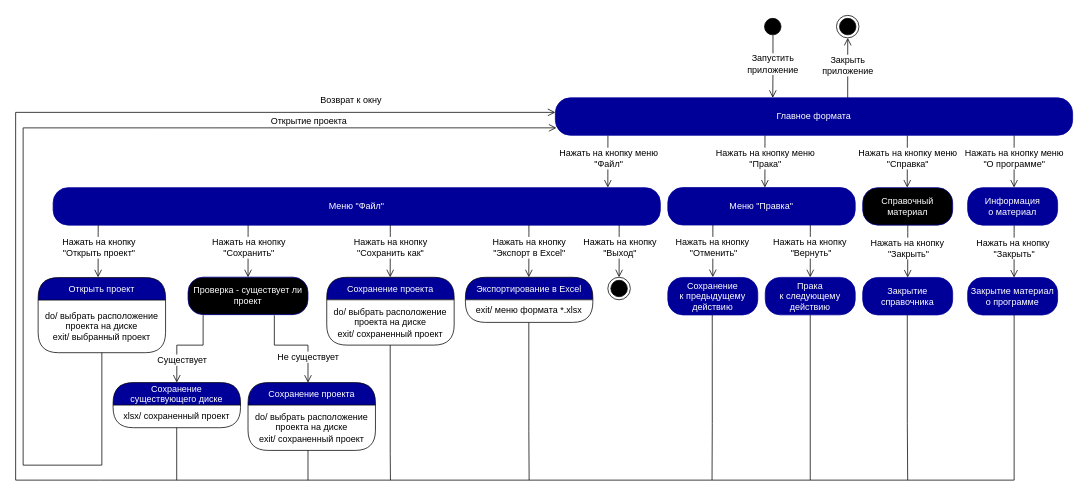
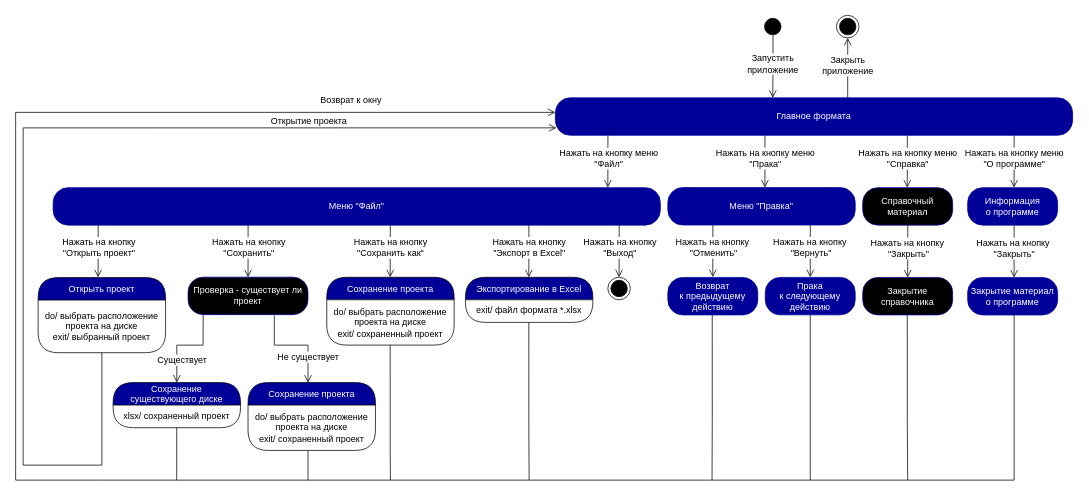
- <mxCell id="42" value="Информация &lt;br&gt;о материал" style="rounded=1;whiteSpace=wrap;html=1;arcSize=40;fontColor=#FFFFFF;fillColor=#000099;strokeColor=#000099;" parent="1" vertex="1"><mxGeometry x="1290" y="249.82" width="120" height="50" as="geometry" /></mxCell>
+ <mxCell id="42" value="Информация &lt;br&gt;о программе" style="rounded=1;whiteSpace=wrap;html=1;arcSize=40;fontColor=#FFFFFF;fillColor=#000099;strokeColor=#000099;" parent="1" vertex="1"><mxGeometry x="1290" y="249.82" width="120" height="50" as="geometry" /></mxCell>
- <mxCell id="38" value="Закрытие справочника" style="rounded=1;whiteSpace=wrap;html=1;arcSize=40;fontColor=#FFFFFF;fillColor=#000099;strokeColor=#000099;" parent="1" vertex="1"><mxGeometry x="1150" y="369.61" width="120" height="50" as="geometry" /></mxCell>
+ <mxCell id="38" value="Закрытие справочника" style="rounded=1;whiteSpace=wrap;html=1;arcSize=40;fontColor=#FFFFFF;fillColor=#000000;strokeColor=#000099;" parent="1" vertex="1"><mxGeometry x="1150" y="369.61" width="120" height="50" as="geometry" /></mxCell>
- <mxCell id="29" value="Сохранение &lt;br&gt;к предыдущему&lt;br&gt;действию" style="rounded=1;whiteSpace=wrap;html=1;arcSize=40;fontColor=#FFFFFF;fillColor=#000099;strokeColor=#000099;" parent="1" vertex="1"><mxGeometry x="890" y="369.61" width="120" height="50" as="geometry" /></mxCell>
+ <mxCell id="29" value="Возврат &lt;br&gt;к предыдущему&lt;br&gt;действию" style="rounded=1;whiteSpace=wrap;html=1;arcSize=40;fontColor=#FFFFFF;fillColor=#000099;strokeColor=#000099;" parent="1" vertex="1"><mxGeometry x="890" y="369.61" width="120" height="50" as="geometry" /></mxCell>
- <mxCell id="17" value="exit/ меню формата *.xlsx" style="text;html=1;strokeColor=none;fillColor=none;align=center;verticalAlign=middle;spacingLeft=4;spacingRight=4;whiteSpace=wrap;overflow=hidden;rotatable=0;fontColor=#000000;fontSize=12;" parent="16" vertex="1"><mxGeometry y="30" width="170" height="30.18" as="geometry" /></mxCell>
+ <mxCell id="17" value="exit/ файл формата *.xlsx" style="text;html=1;strokeColor=none;fillColor=none;align=center;verticalAlign=middle;spacingLeft=4;spacingRight=4;whiteSpace=wrap;overflow=hidden;rotatable=0;fontColor=#000000;fontSize=12;" parent="16" vertex="1"><mxGeometry y="30" width="170" height="30.18" as="geometry" /></mxCell>
